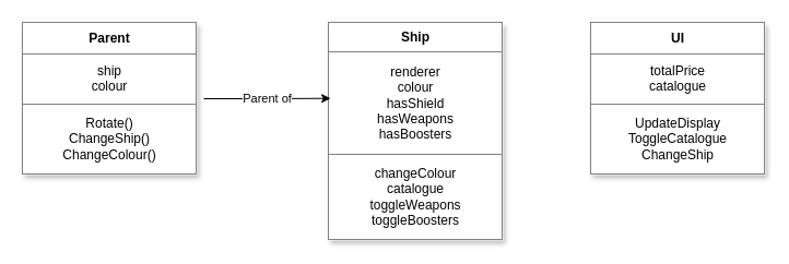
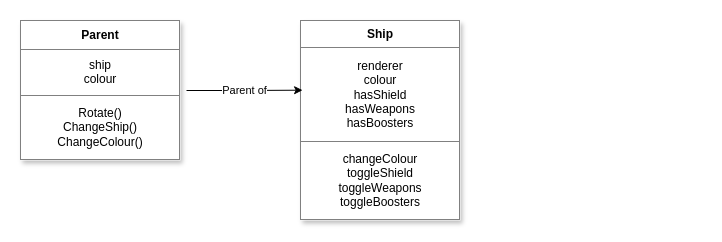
- <mxCell id="5" value="&lt;table border=&quot;1&quot; width=&quot;100%&quot; height=&quot;100%&quot; cellpadding=&quot;4&quot; style=&quot;width:100%;height:100%;border-collapse:collapse;&quot;&gt;&lt;tbody&gt;&lt;tr&gt;&lt;th align=&quot;center&quot;&gt;&lt;b&gt;UI&lt;br&gt;&lt;/b&gt;&lt;/th&gt;&lt;/tr&gt;&lt;tr&gt;&lt;td align=&quot;center&quot;&gt;totalPrice&lt;br&gt;catalogue&lt;br&gt;&lt;/td&gt;&lt;/tr&gt;&lt;tr&gt;&lt;td align=&quot;center&quot;&gt;UpdateDisplay&lt;br&gt;ToggleCatalogue&lt;br&gt;ChangeShip&lt;/td&gt;&lt;/tr&gt;&lt;/tbody&gt;&lt;/table&gt;" style="text;html=1;whiteSpace=wrap;strokeColor=none;fillColor=default;overflow=fill;shadow=1;strokeWidth=2;perimeterSpacing=6;" vertex="1" parent="1"><mxGeometry x="540" y="20" width="160" height="140" as="geometry" /></mxCell>
- <mxCell id="2" value="&lt;table border=&quot;1&quot; width=&quot;100%&quot; height=&quot;100%&quot; cellpadding=&quot;4&quot; style=&quot;width:100%;height:100%;border-collapse:collapse;&quot;&gt;&lt;tbody&gt;&lt;tr&gt;&lt;th align=&quot;center&quot;&gt;&lt;b&gt;Ship&lt;/b&gt;&lt;/th&gt;&lt;/tr&gt;&lt;tr&gt;&lt;td align=&quot;center&quot;&gt;renderer&lt;br&gt;colour&lt;br&gt;hasShield&lt;br&gt;hasWeapons&lt;br&gt;hasBoosters&lt;/td&gt;&lt;/tr&gt;&lt;tr&gt;&lt;td align=&quot;center&quot;&gt;changeColour&lt;br&gt;catalogue&lt;br&gt;toggleWeapons&lt;br&gt;toggleBoosters&lt;/td&gt;&lt;/tr&gt;&lt;/tbody&gt;&lt;/table&gt;" style="text;html=1;whiteSpace=wrap;strokeColor=none;fillColor=default;overflow=fill;shadow=1;strokeWidth=2;perimeterSpacing=6;" vertex="1" parent="1"><mxGeometry x="300" y="20" width="160" height="200" as="geometry" /></mxCell>
+ <mxCell id="2" value="&lt;table border=&quot;1&quot; width=&quot;100%&quot; height=&quot;100%&quot; cellpadding=&quot;4&quot; style=&quot;width:100%;height:100%;border-collapse:collapse;&quot;&gt;&lt;tbody&gt;&lt;tr&gt;&lt;th align=&quot;center&quot;&gt;&lt;b&gt;Ship&lt;/b&gt;&lt;/th&gt;&lt;/tr&gt;&lt;tr&gt;&lt;td align=&quot;center&quot;&gt;renderer&lt;br&gt;colour&lt;br&gt;hasShield&lt;br&gt;hasWeapons&lt;br&gt;hasBoosters&lt;/td&gt;&lt;/tr&gt;&lt;tr&gt;&lt;td align=&quot;center&quot;&gt;changeColour&lt;br&gt;toggleShield&lt;br&gt;toggleWeapons&lt;br&gt;toggleBoosters&lt;/td&gt;&lt;/tr&gt;&lt;/tbody&gt;&lt;/table&gt;" style="text;html=1;whiteSpace=wrap;strokeColor=none;fillColor=default;overflow=fill;shadow=1;strokeWidth=2;perimeterSpacing=6;" vertex="1" parent="1"><mxGeometry x="300" y="20" width="160" height="200" as="geometry" /></mxCell>
